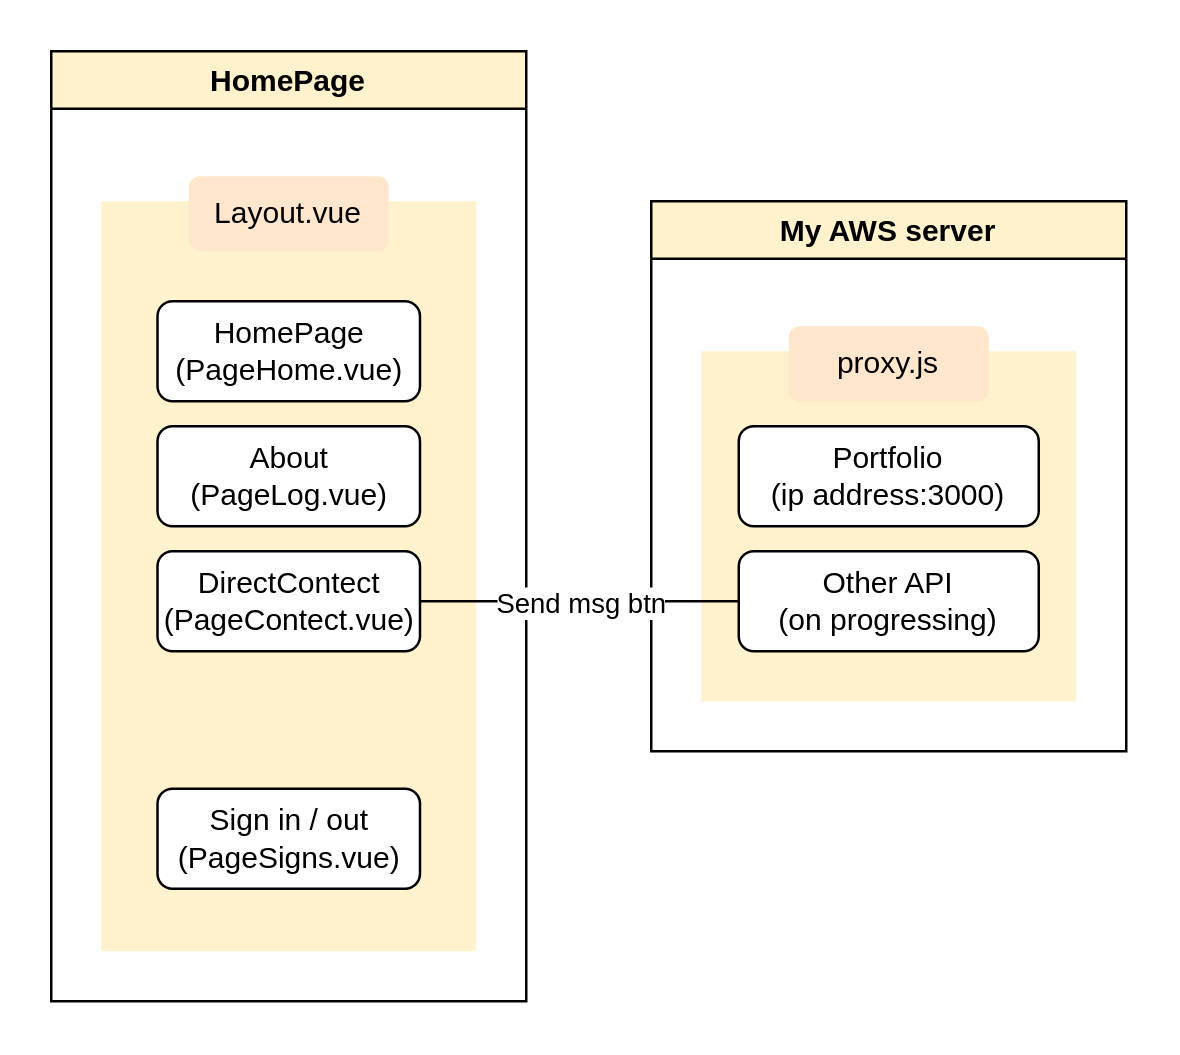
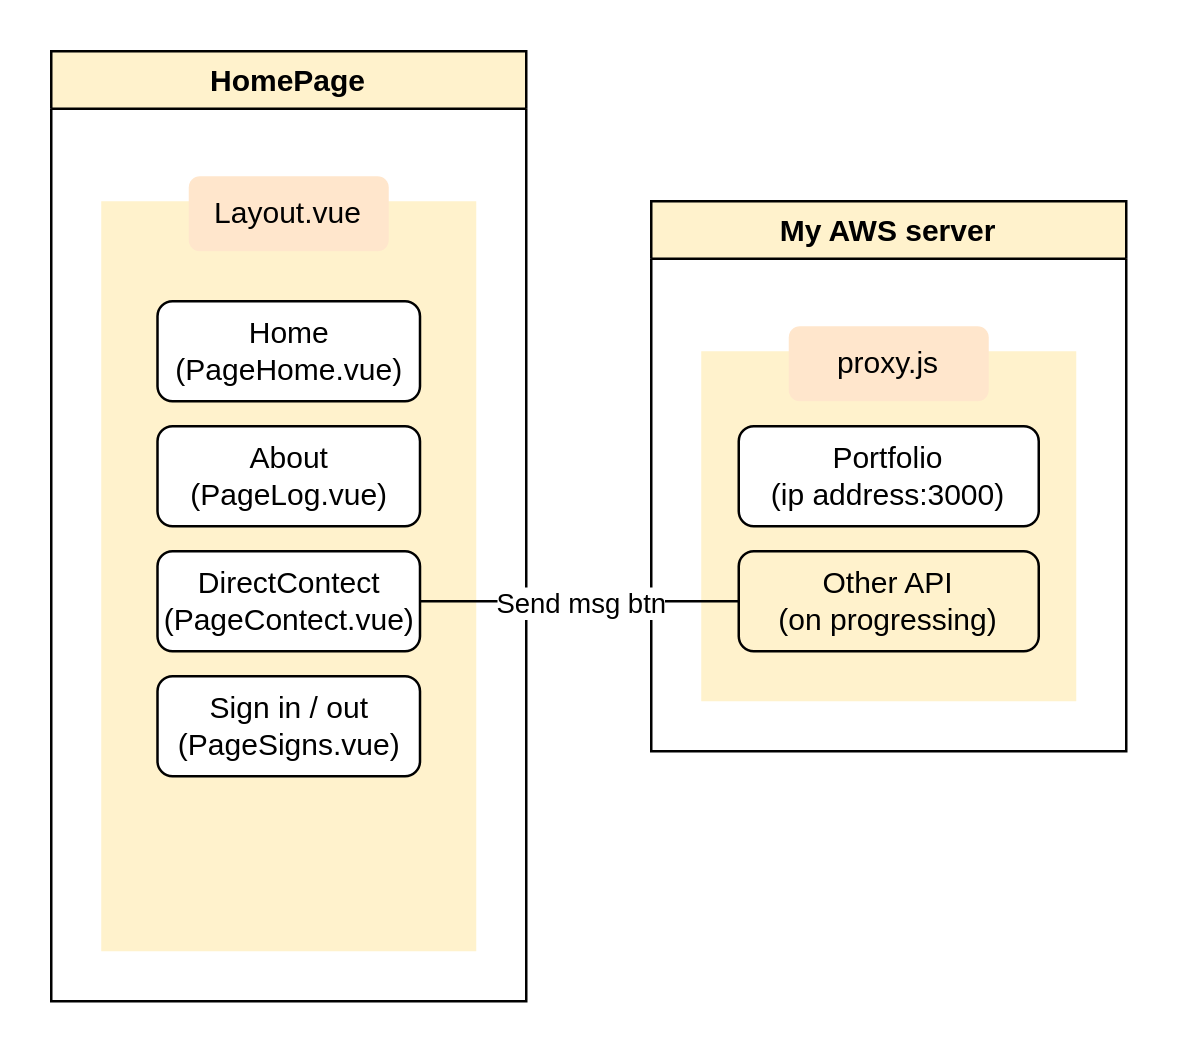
- <mxCell id="4" value="HomePage&lt;br&gt;(PageHome.vue)" style="rounded=1;whiteSpace=wrap;html=1;" vertex="1" parent="1"><mxGeometry x="62.5" y="120" width="105" height="40" as="geometry" /></mxCell>
+ <mxCell id="4" value="Home&lt;br&gt;(PageHome.vue)" style="rounded=1;whiteSpace=wrap;html=1;" vertex="1" parent="1"><mxGeometry x="62.5" y="120" width="105" height="40" as="geometry" /></mxCell>
- <mxCell id="12" value="Other API&lt;br&gt;(on progressing)" style="rounded=1;whiteSpace=wrap;html=1;" vertex="1" parent="9"><mxGeometry x="35" y="140" width="120" height="40" as="geometry" /></mxCell>
+ <mxCell id="12" value="Other API&lt;br&gt;(on progressing)" style="rounded=1;whiteSpace=wrap;html=1;fillColor=#fff2cc;" vertex="1" parent="9"><mxGeometry x="35" y="140" width="120" height="40" as="geometry" /></mxCell>
- <mxCell id="8" value="Sign in / out&lt;br&gt;(PageSigns.vue)" style="rounded=1;whiteSpace=wrap;html=1;" vertex="1" parent="7"><mxGeometry x="42.5" y="295" width="105" height="40" as="geometry" /></mxCell>
+ <mxCell id="8" value="Sign in / out&lt;br&gt;(PageSigns.vue)" style="rounded=1;whiteSpace=wrap;html=1;" vertex="1" parent="7"><mxGeometry x="42.5" y="250" width="105" height="40" as="geometry" /></mxCell>
